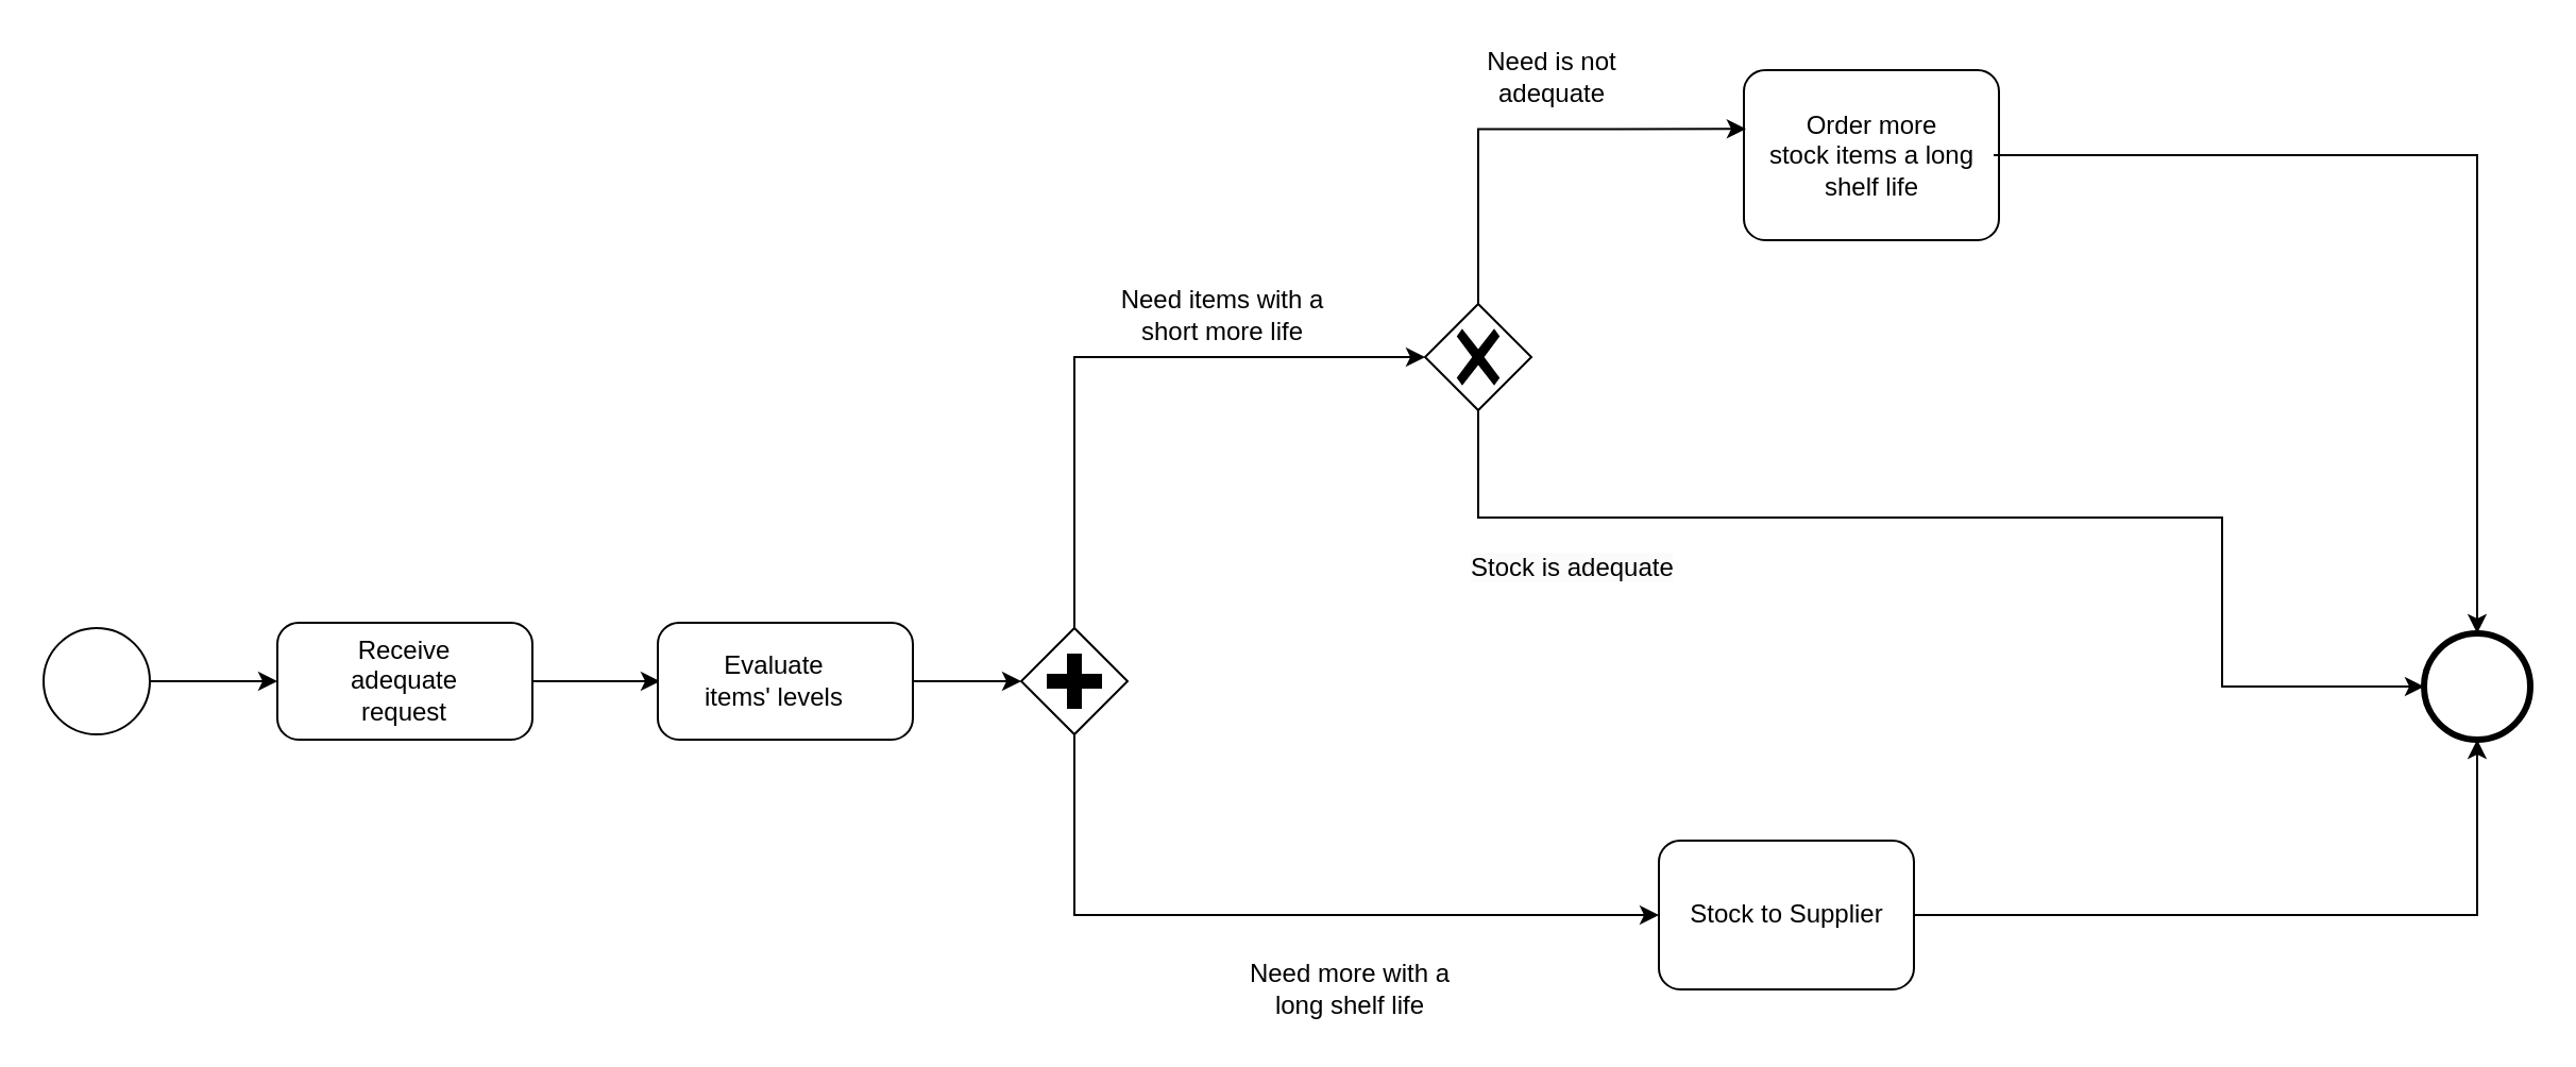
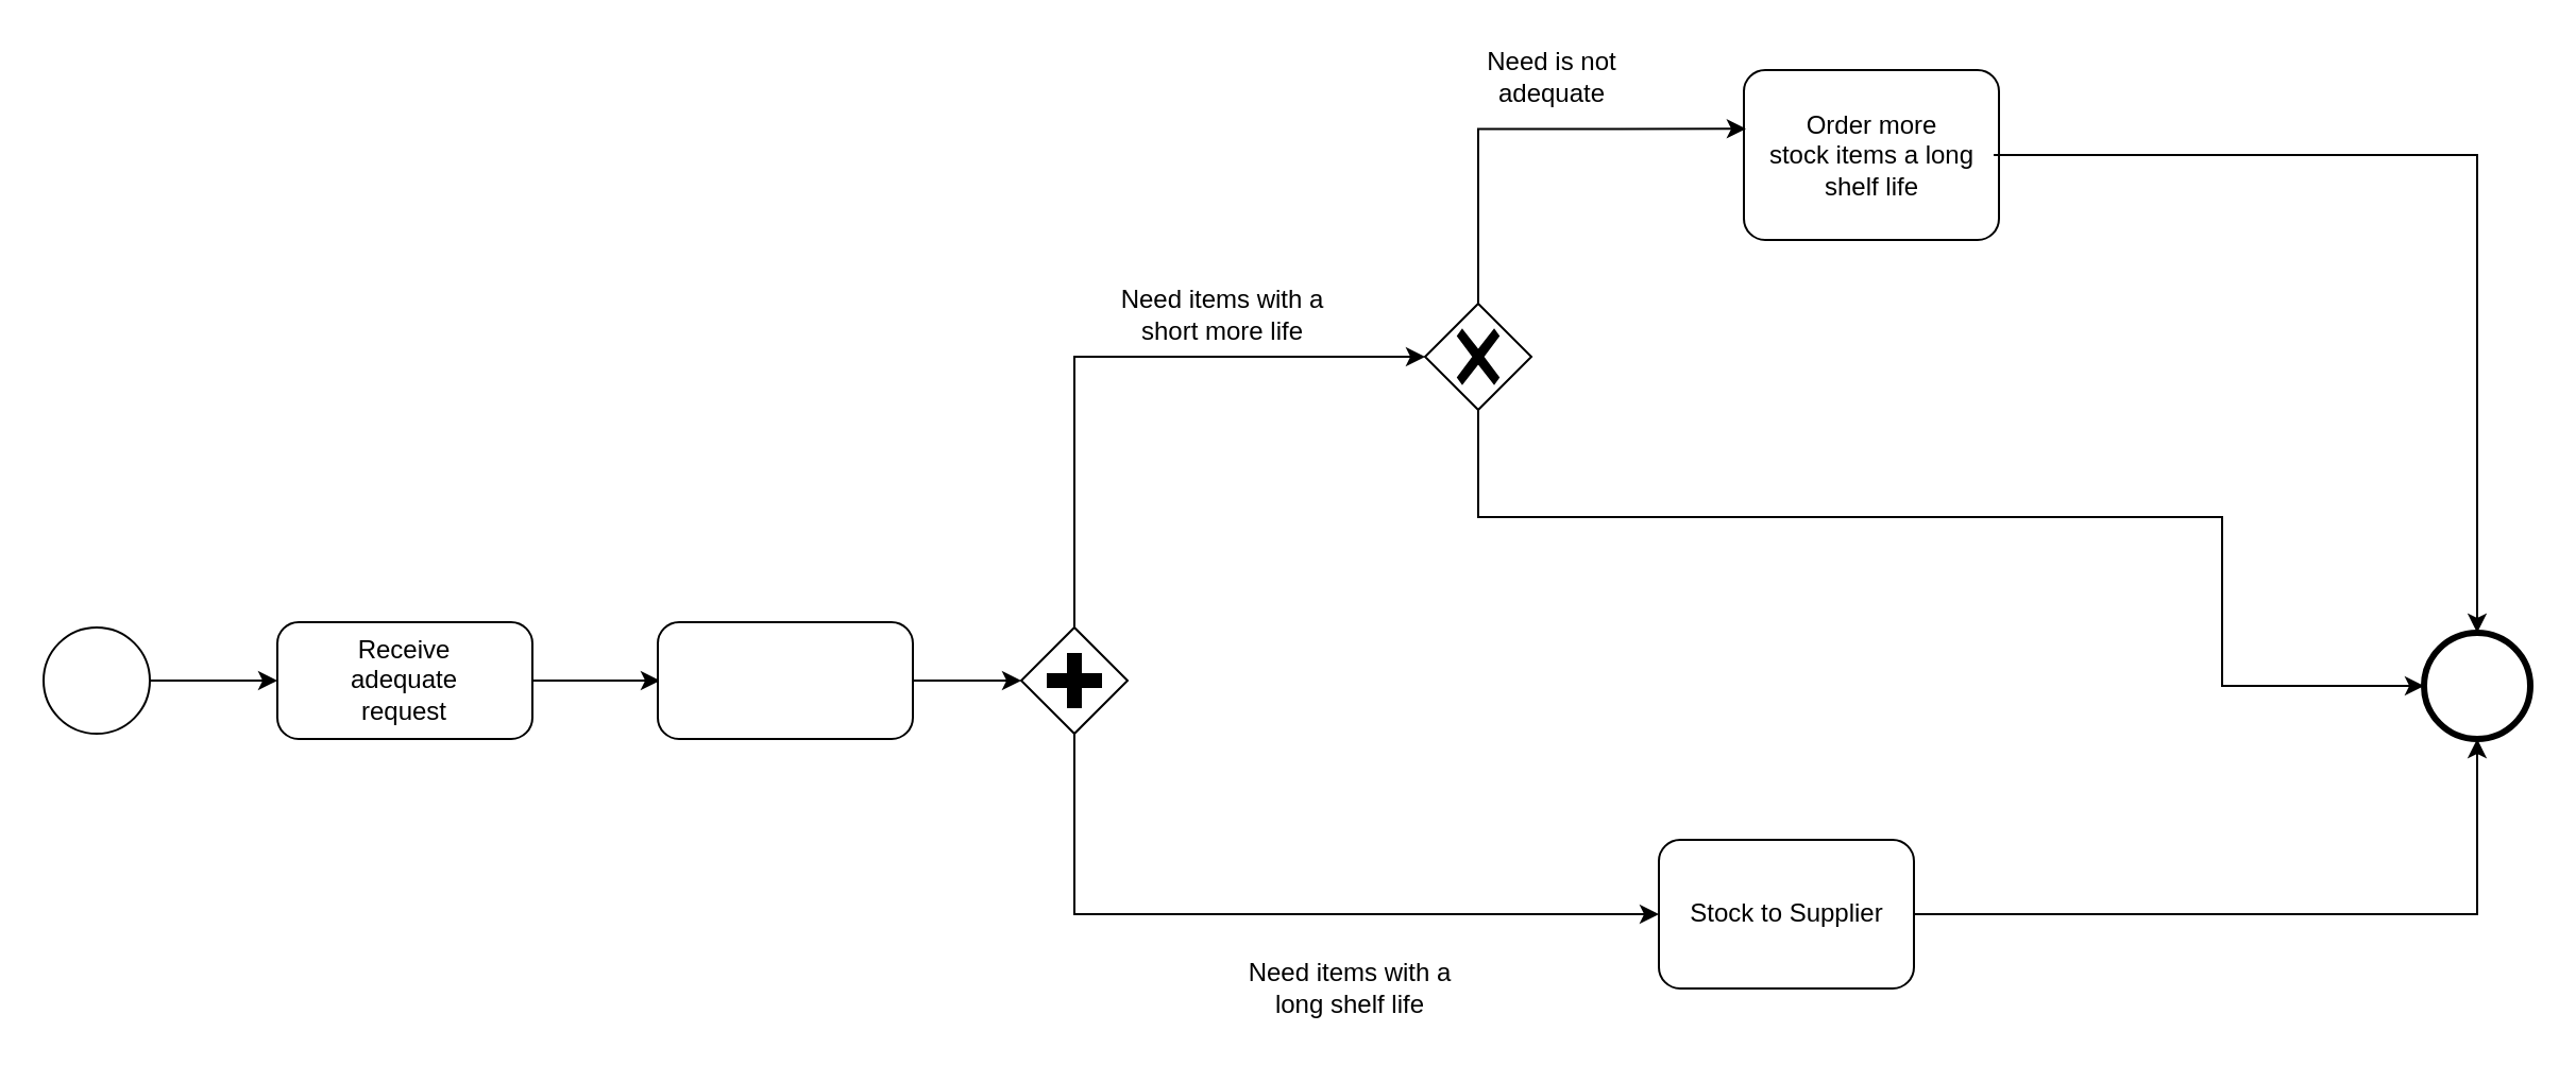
- <mxCell id="19" value="&lt;span style=&quot;color: rgb(0, 0, 0); font-family: Helvetica; font-size: 12px; font-style: normal; font-variant-ligatures: normal; font-variant-caps: normal; font-weight: 400; letter-spacing: normal; orphans: 2; text-align: center; text-indent: 0px; text-transform: none; widows: 2; word-spacing: 0px; -webkit-text-stroke-width: 0px; white-space: normal; background-color: rgb(251, 251, 251); text-decoration-thickness: initial; text-decoration-style: initial; text-decoration-color: initial; display: inline !important; float: none;&quot;&gt;Stock is adequate&lt;/span&gt;" style="text;whiteSpace=wrap;html=1;" vertex="1" parent="1"><mxGeometry x="690" y="252.5" width="150" height="40" as="geometry" /></mxCell>
- <mxCell id="10" value="Evaluate items' levels" style="text;html=1;align=center;verticalAlign=middle;whiteSpace=wrap;rounded=0;" vertex="1" parent="9"><mxGeometry x="15" y="12.5" width="80" height="30" as="geometry" /></mxCell>
- <mxCell id="25" value="Need more with a long shelf life" style="text;html=1;align=center;verticalAlign=middle;whiteSpace=wrap;rounded=0;" vertex="1" parent="1"><mxGeometry x="580" y="450" width="110" height="30" as="geometry" /></mxCell>
+ <mxCell id="25" value="Need items with a long shelf life" style="text;html=1;align=center;verticalAlign=middle;whiteSpace=wrap;rounded=0;" vertex="1" parent="1"><mxGeometry x="580" y="450" width="110" height="30" as="geometry" /></mxCell>
